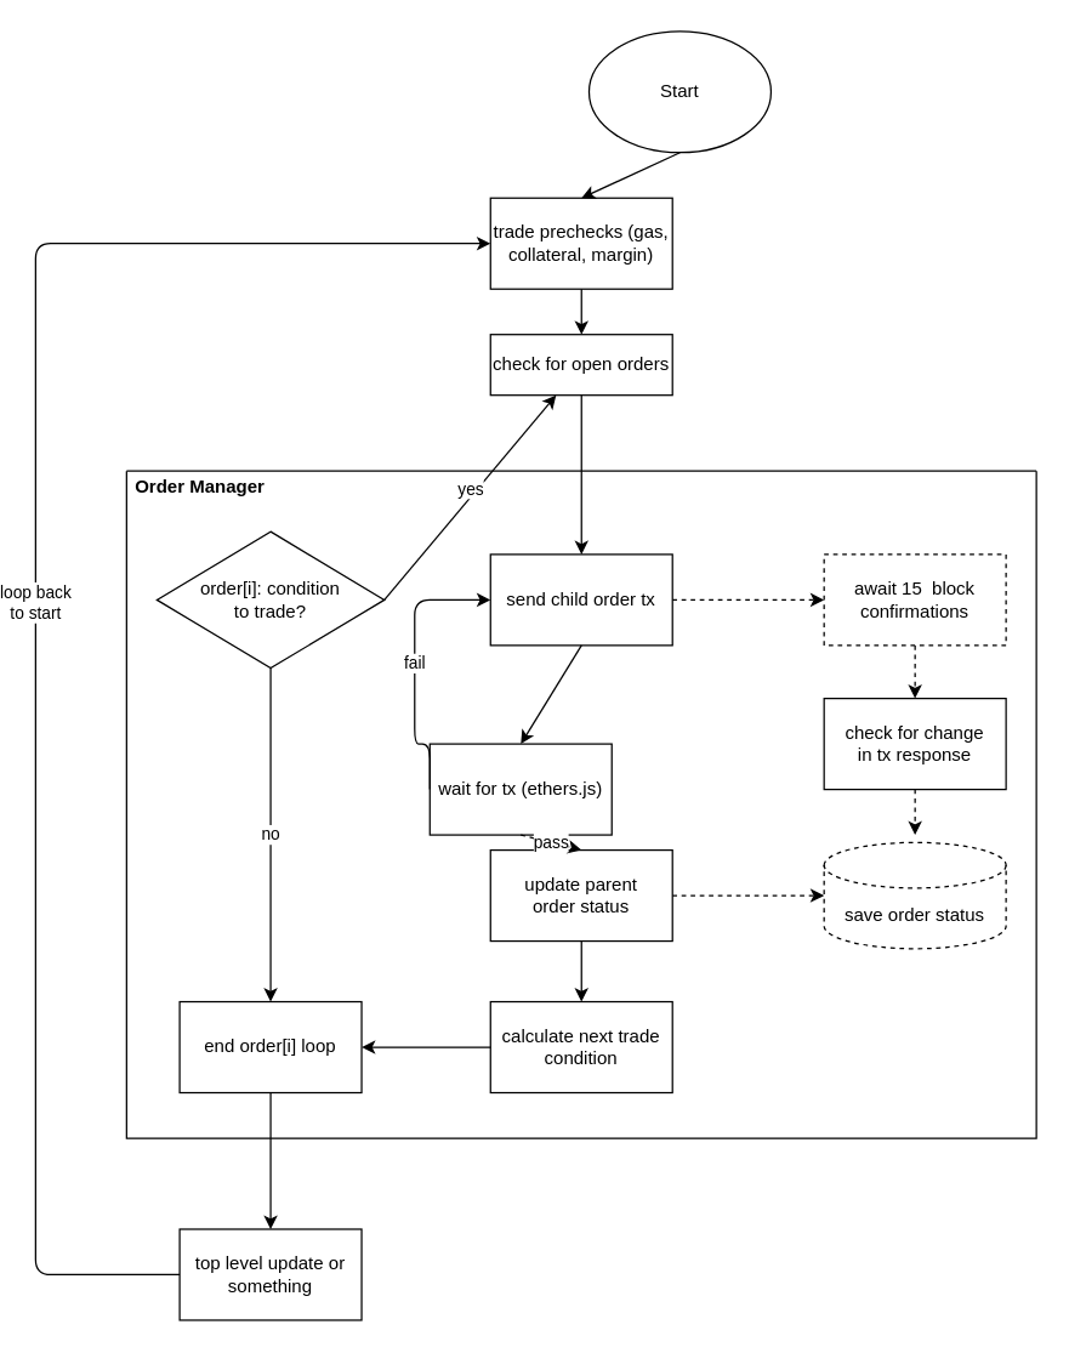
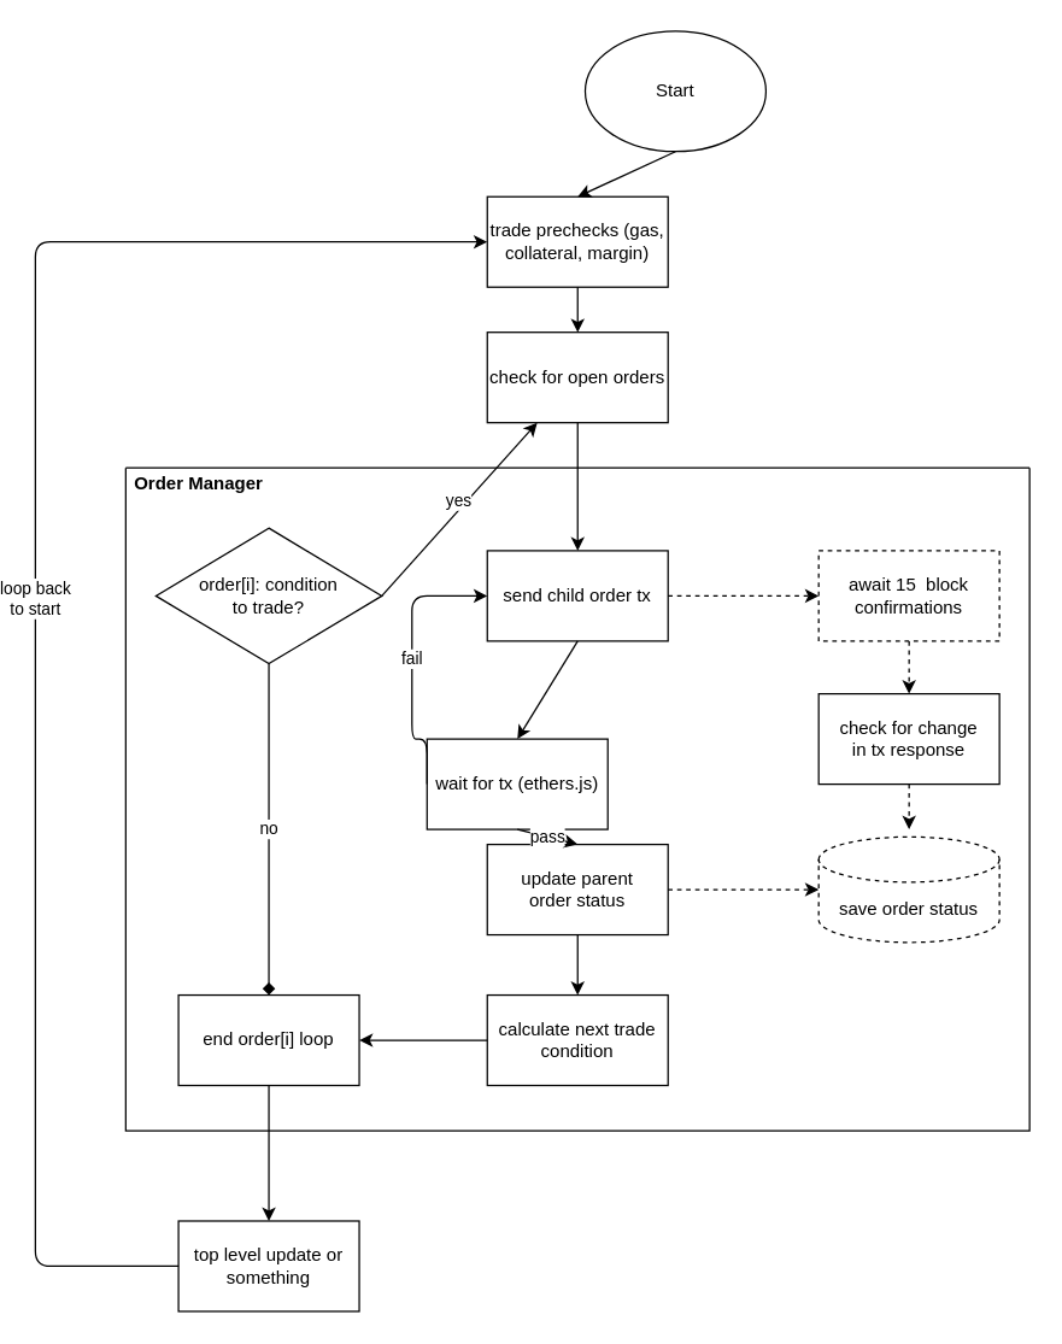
- <mxCell id="3" value="check for open orders" style="rounded=0;whiteSpace=wrap;html=1;" vertex="1" parent="1"><mxGeometry x="320" y="220" width="120" height="40" as="geometry" /></mxCell>
+ <mxCell id="3" value="check for open orders" style="rounded=0;whiteSpace=wrap;html=1;" vertex="1" parent="1"><mxGeometry x="320" y="220" width="120" height="60" as="geometry" /></mxCell>
- <mxCell id="14" value="pass" style="endArrow=classic;html=1;entryX=0.5;entryY=0;entryDx=0;entryDy=0;exitX=0.5;exitY=1;exitDx=0;exitDy=0;dashed=1;" edge="1" parent="4" source="7" target="9"><mxGeometry width="50" height="50" relative="1" as="geometry"><mxPoint x="280" y="180" as="sourcePoint" /><mxPoint x="330" y="130" as="targetPoint" /></mxGeometry></mxCell>
+ <mxCell id="14" value="pass" style="endArrow=classic;html=1;entryX=0.5;entryY=0;entryDx=0;entryDy=0;exitX=0.5;exitY=1;exitDx=0;exitDy=0;" edge="1" parent="4" source="7" target="9"><mxGeometry width="50" height="50" relative="1" as="geometry"><mxPoint x="280" y="180" as="sourcePoint" /><mxPoint x="330" y="130" as="targetPoint" /></mxGeometry></mxCell>
- <mxCell id="21" value="no" style="endArrow=classic;html=1;entryX=0.5;entryY=0;entryDx=0;entryDy=0;exitX=0.5;exitY=1;exitDx=0;exitDy=0;" edge="1" parent="4" source="5" target="10"><mxGeometry width="50" height="50" relative="1" as="geometry"><mxPoint x="280" y="180" as="sourcePoint" /><mxPoint x="330" y="130" as="targetPoint" /></mxGeometry></mxCell>
+ <mxCell id="21" value="no" style="endArrow=diamond;html=1;entryX=0.5;entryY=0;entryDx=0;entryDy=0;exitX=0.5;exitY=1;exitDx=0;exitDy=0;" edge="1" parent="4" source="5" target="10"><mxGeometry width="50" height="50" relative="1" as="geometry"><mxPoint x="280" y="180" as="sourcePoint" /><mxPoint x="330" y="130" as="targetPoint" /></mxGeometry></mxCell>
